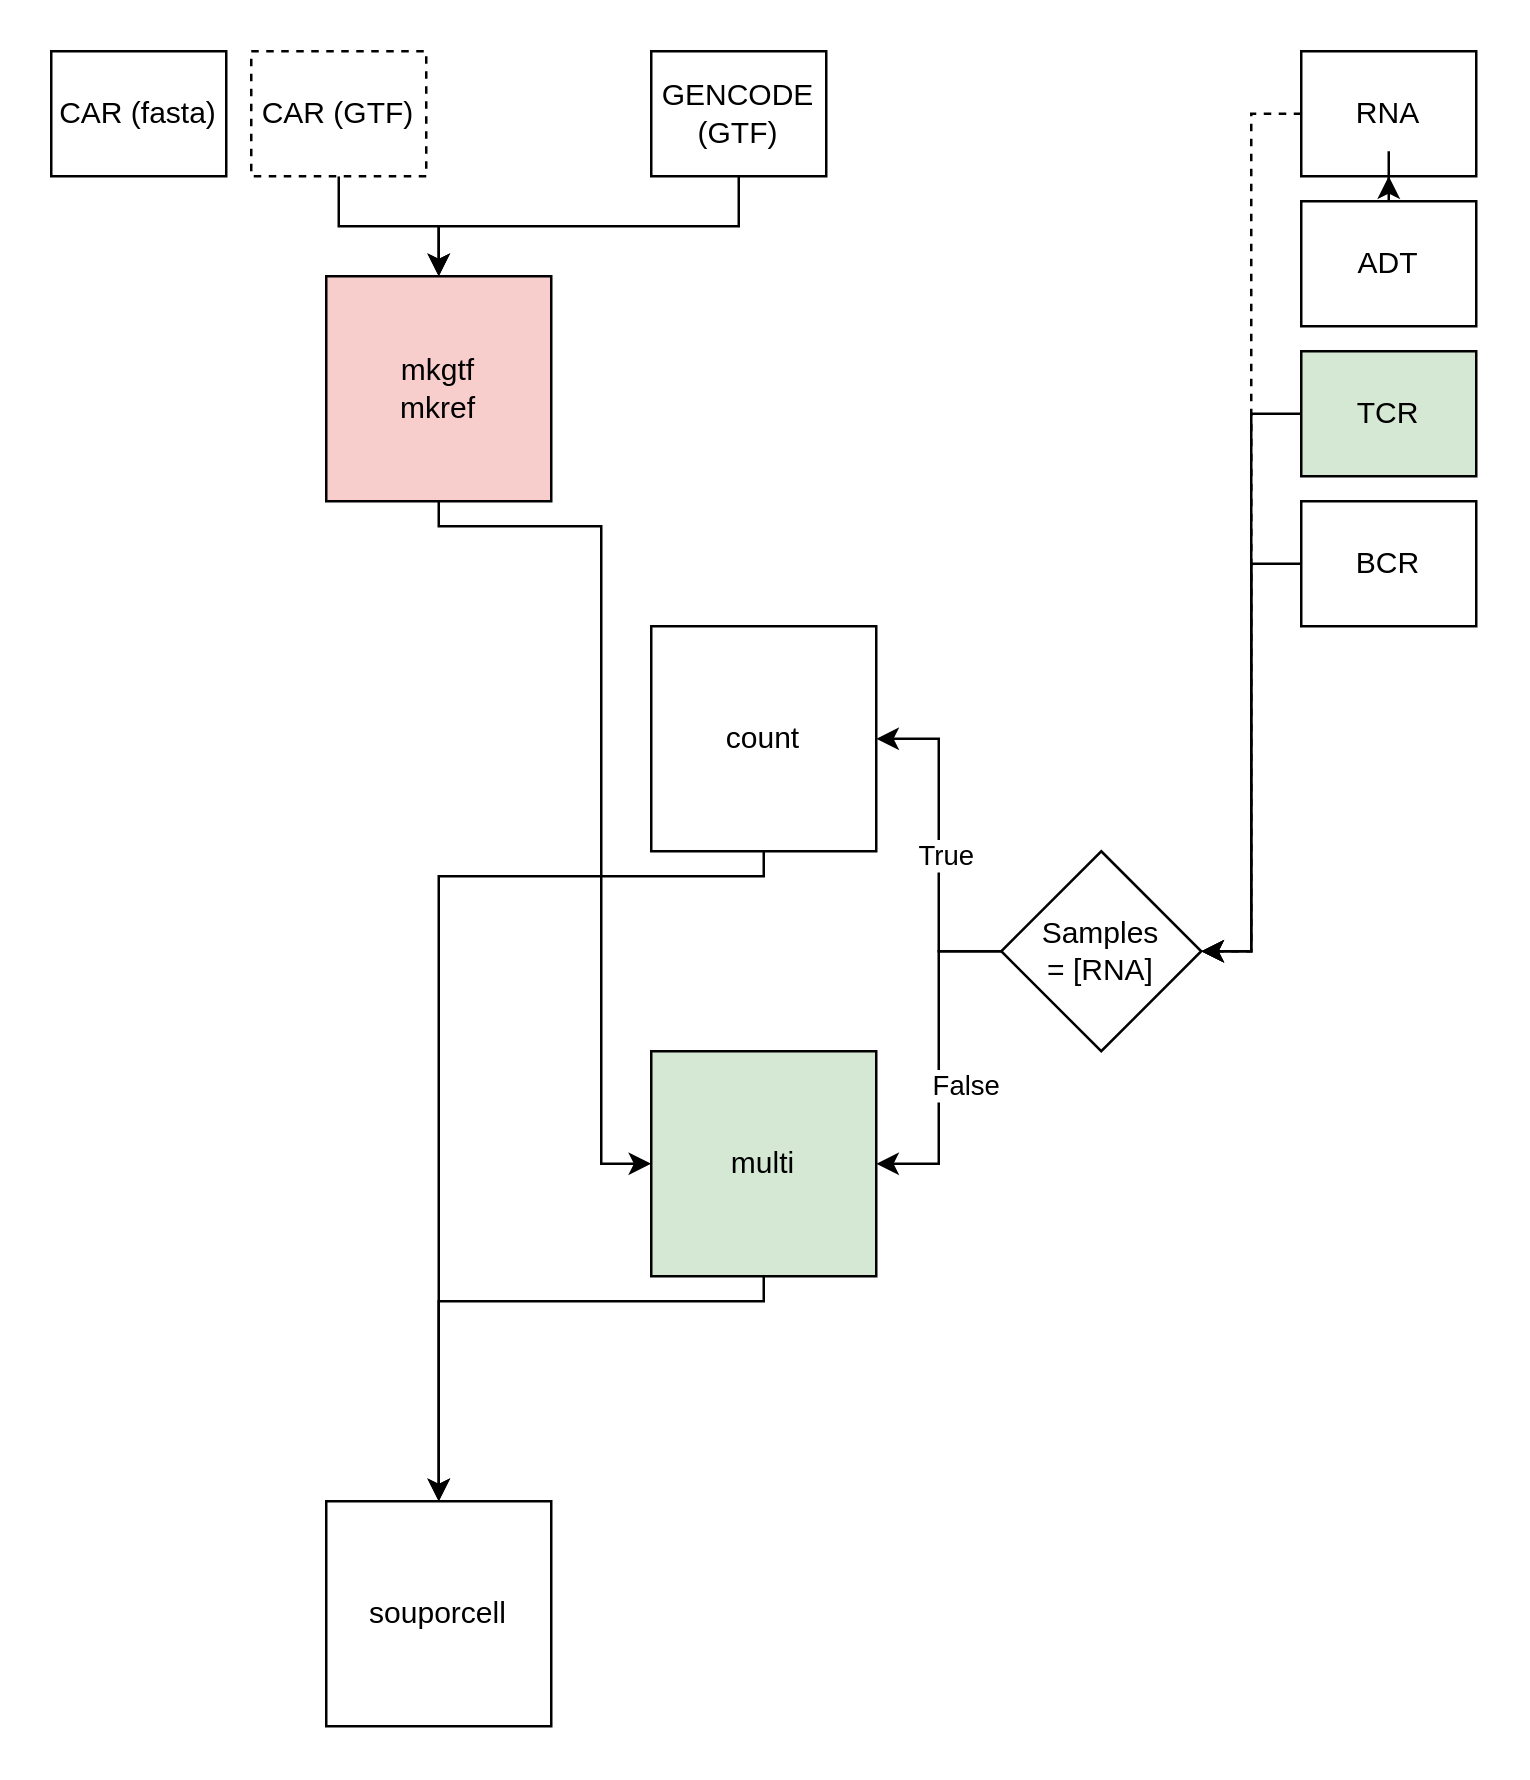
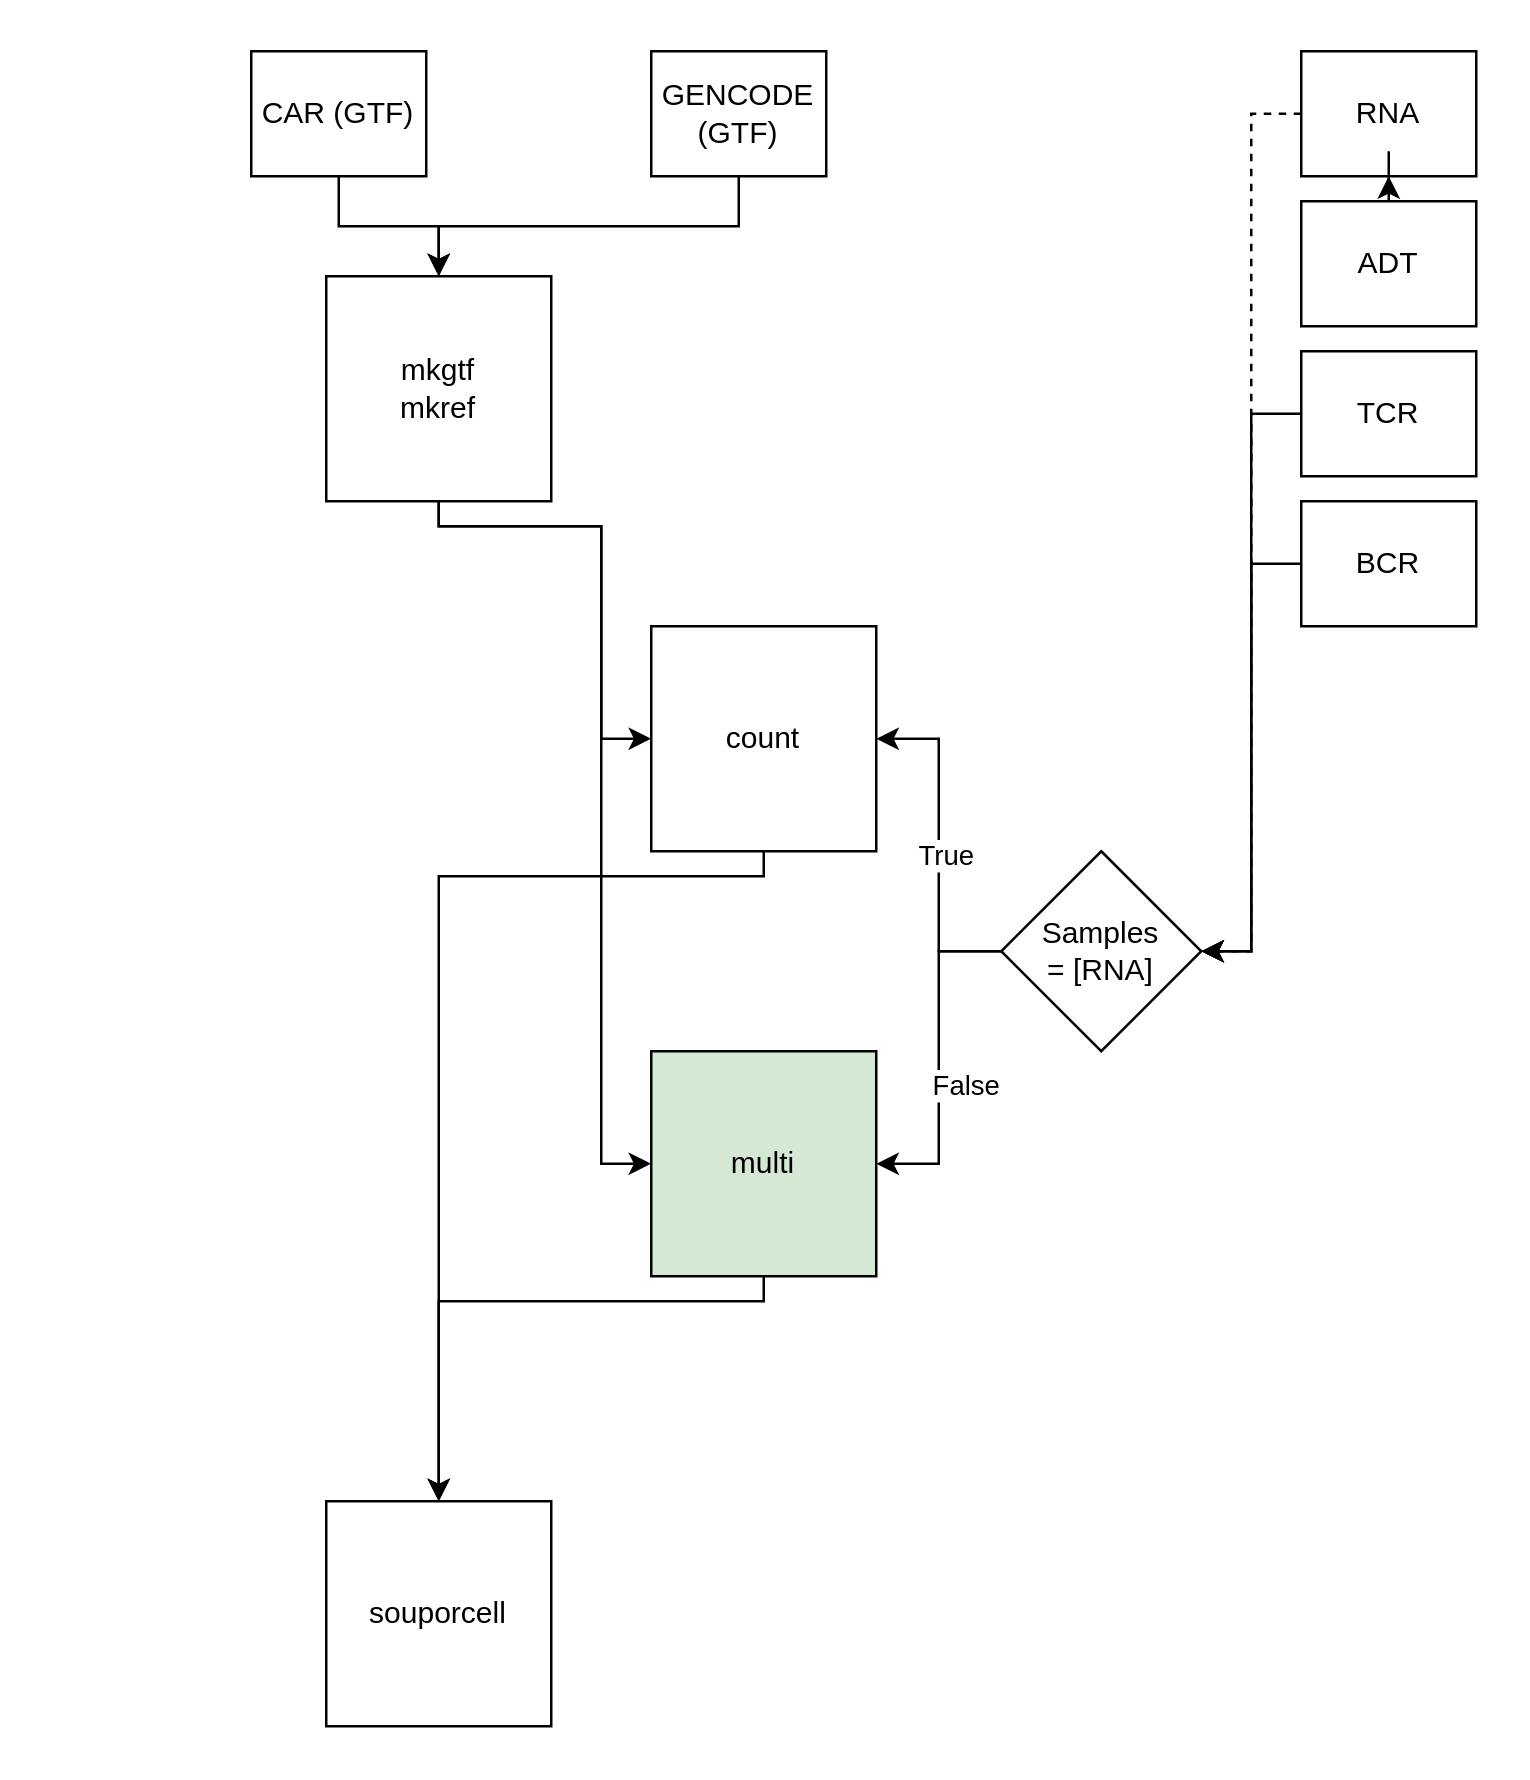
- <mxCell id="10" value="CAR (fasta)" style="rounded=0;whiteSpace=wrap;html=1;" vertex="1" parent="1"><mxGeometry x="20" y="20" width="70" height="50" as="geometry" /></mxCell>
- <mxCell id="12" value="CAR (GTF)" style="rounded=0;whiteSpace=wrap;html=1;dashed=1;" vertex="1" parent="1"><mxGeometry x="100" y="20" width="70" height="50" as="geometry" /></mxCell>
+ <mxCell id="12" value="CAR (GTF)" style="rounded=0;whiteSpace=wrap;html=1;" vertex="1" parent="1"><mxGeometry x="100" y="20" width="70" height="50" as="geometry" /></mxCell>
- <mxCell id="17" value="mkgtf&lt;br&gt;mkref" style="rounded=0;whiteSpace=wrap;html=1;fillColor=#f8cecc;" vertex="1" parent="1"><mxGeometry x="130" y="110" width="90" height="90" as="geometry" /></mxCell>
+ <mxCell id="17" value="mkgtf&lt;br&gt;mkref" style="rounded=0;whiteSpace=wrap;html=1;" vertex="1" parent="1"><mxGeometry x="130" y="110" width="90" height="90" as="geometry" /></mxCell>
- <mxCell id="7" value="TCR" style="rounded=0;whiteSpace=wrap;html=1;fillColor=#d5e8d4;" vertex="1" parent="1"><mxGeometry x="520" y="140" width="70" height="50" as="geometry" /></mxCell>
+ <mxCell id="7" value="TCR" style="rounded=0;whiteSpace=wrap;html=1;" vertex="1" parent="1"><mxGeometry x="520" y="140" width="70" height="50" as="geometry" /></mxCell>
+ <mxCell id="15" style="edgeStyle=orthogonalEdgeStyle;rounded=0;orthogonalLoop=1;jettySize=auto;html=1;entryX=0;entryY=0.5;entryDx=0;entryDy=0;" edge="1" parent="1" source="17" target="19"><mxGeometry relative="1" as="geometry"><Array as="points"><mxPoint x="175" y="210" /><mxPoint x="240" y="210" /><mxPoint x="240" y="295" /></Array></mxGeometry></mxCell>
